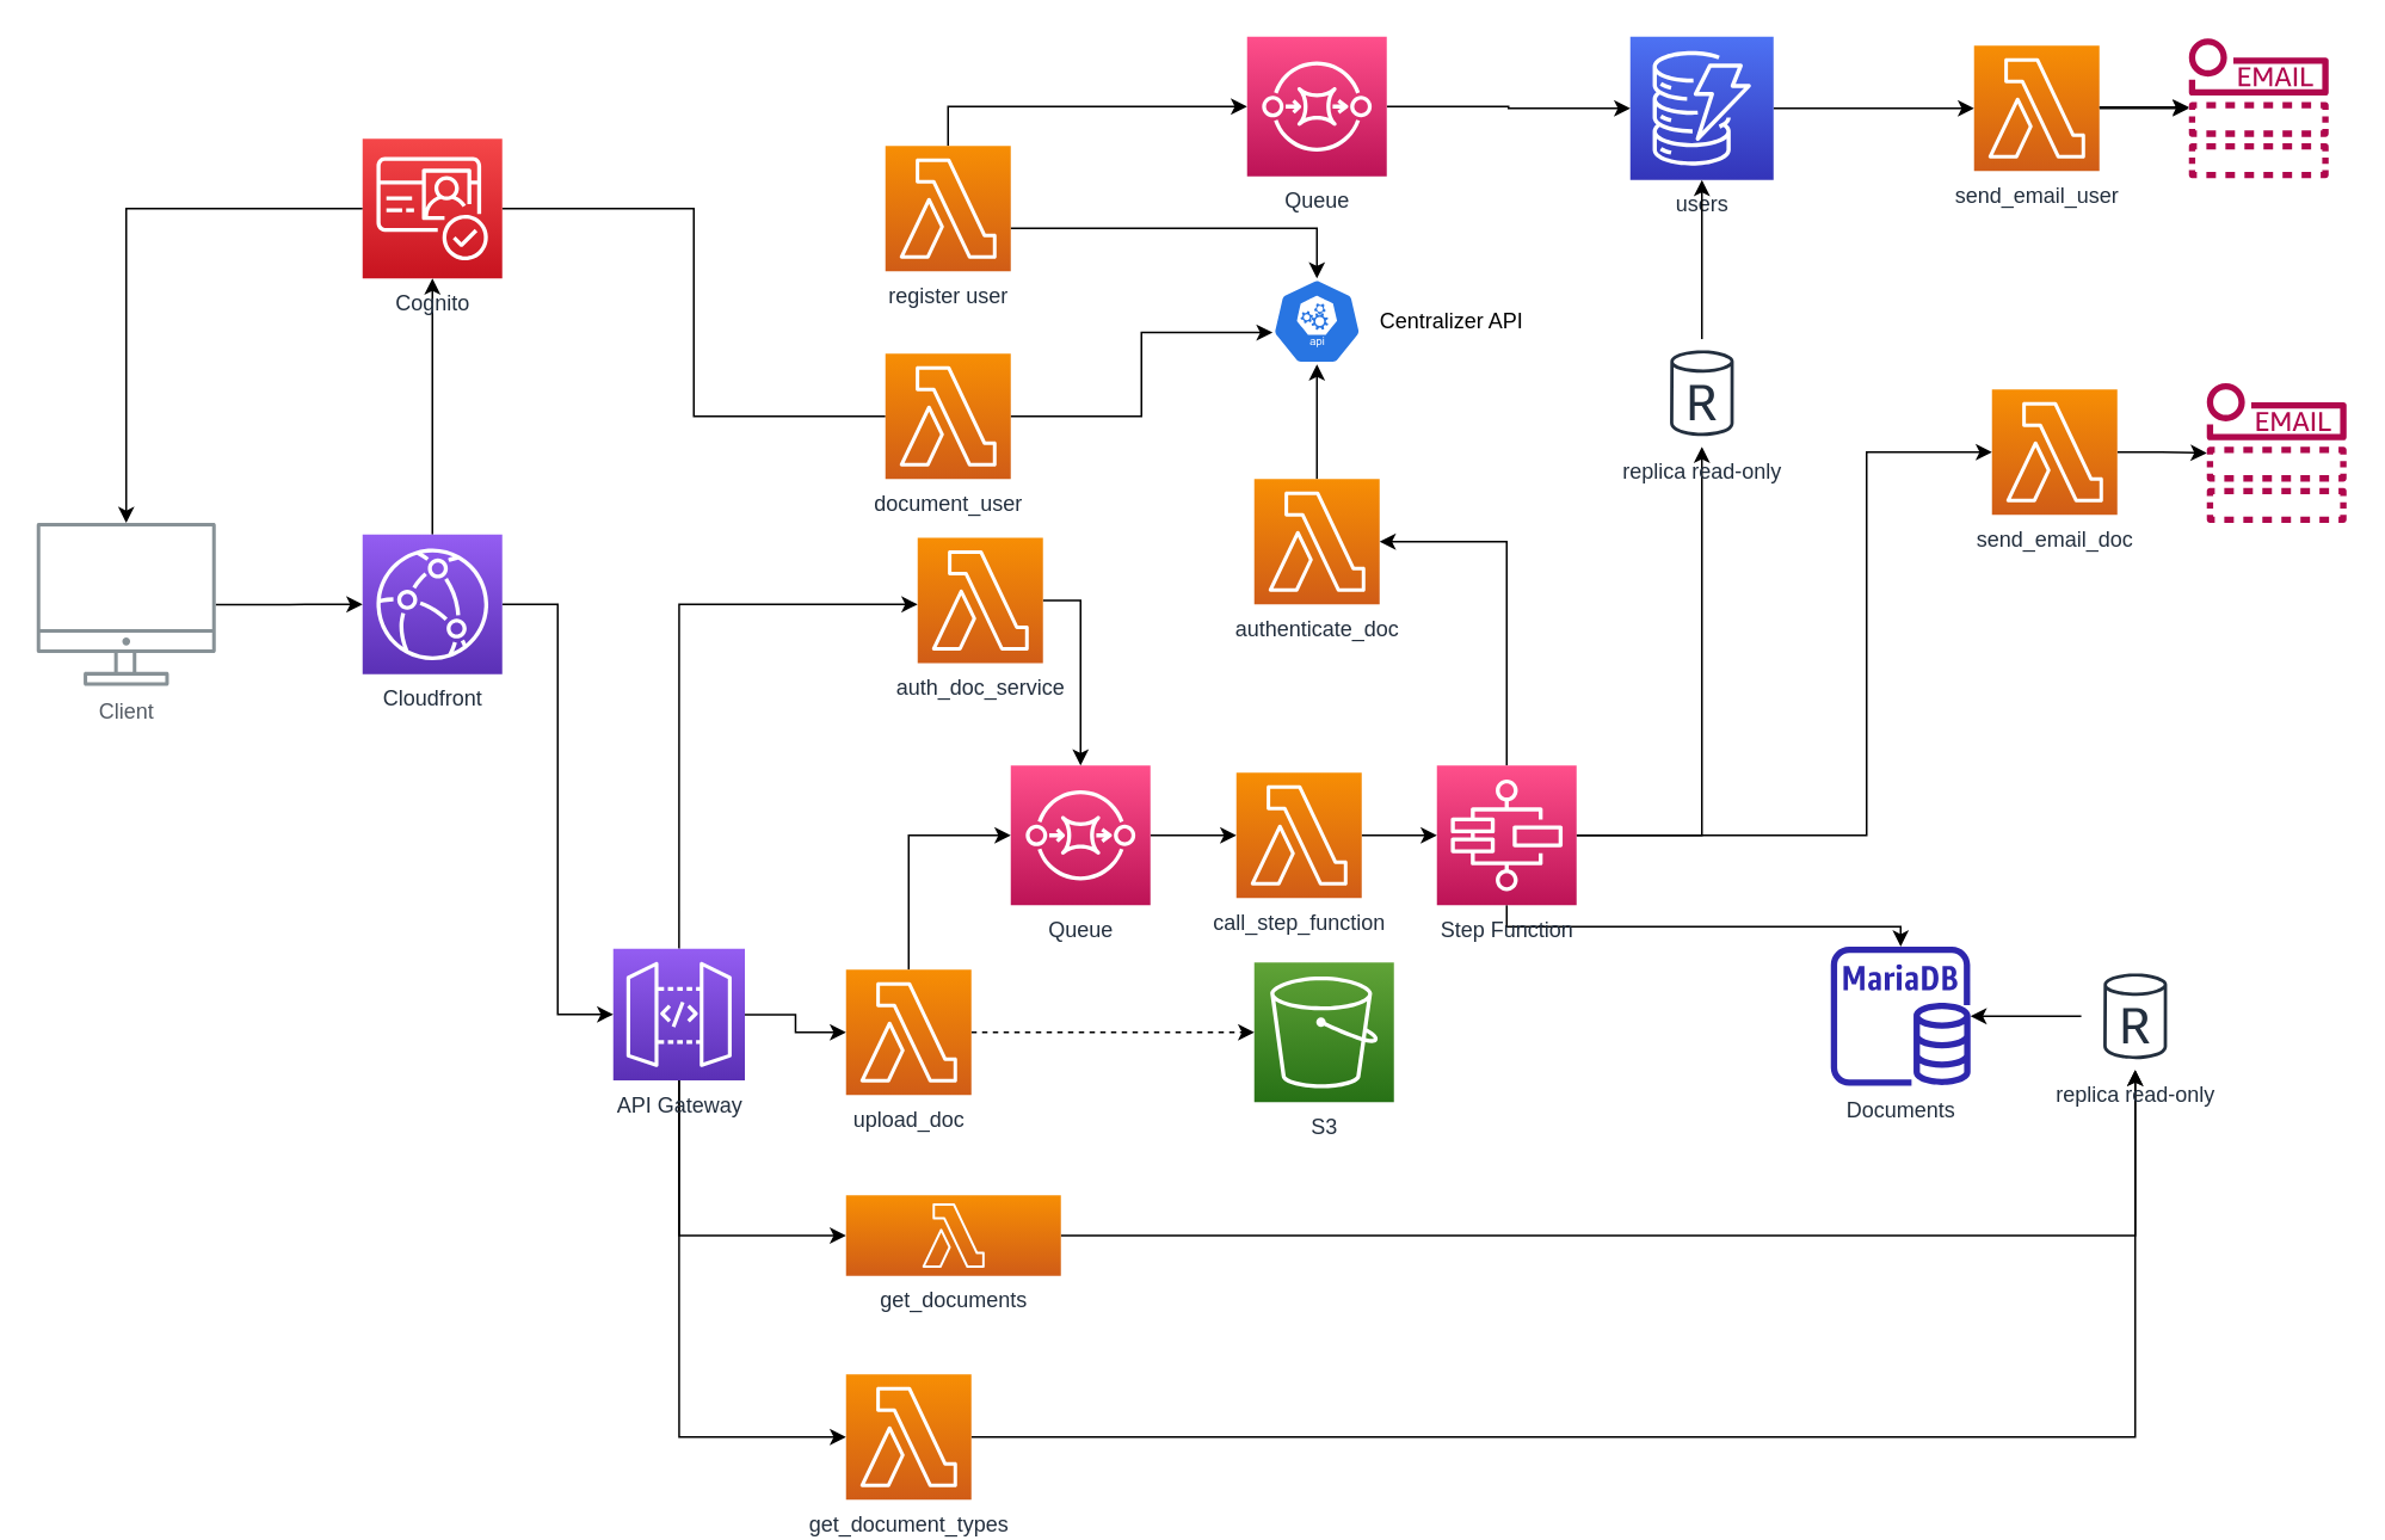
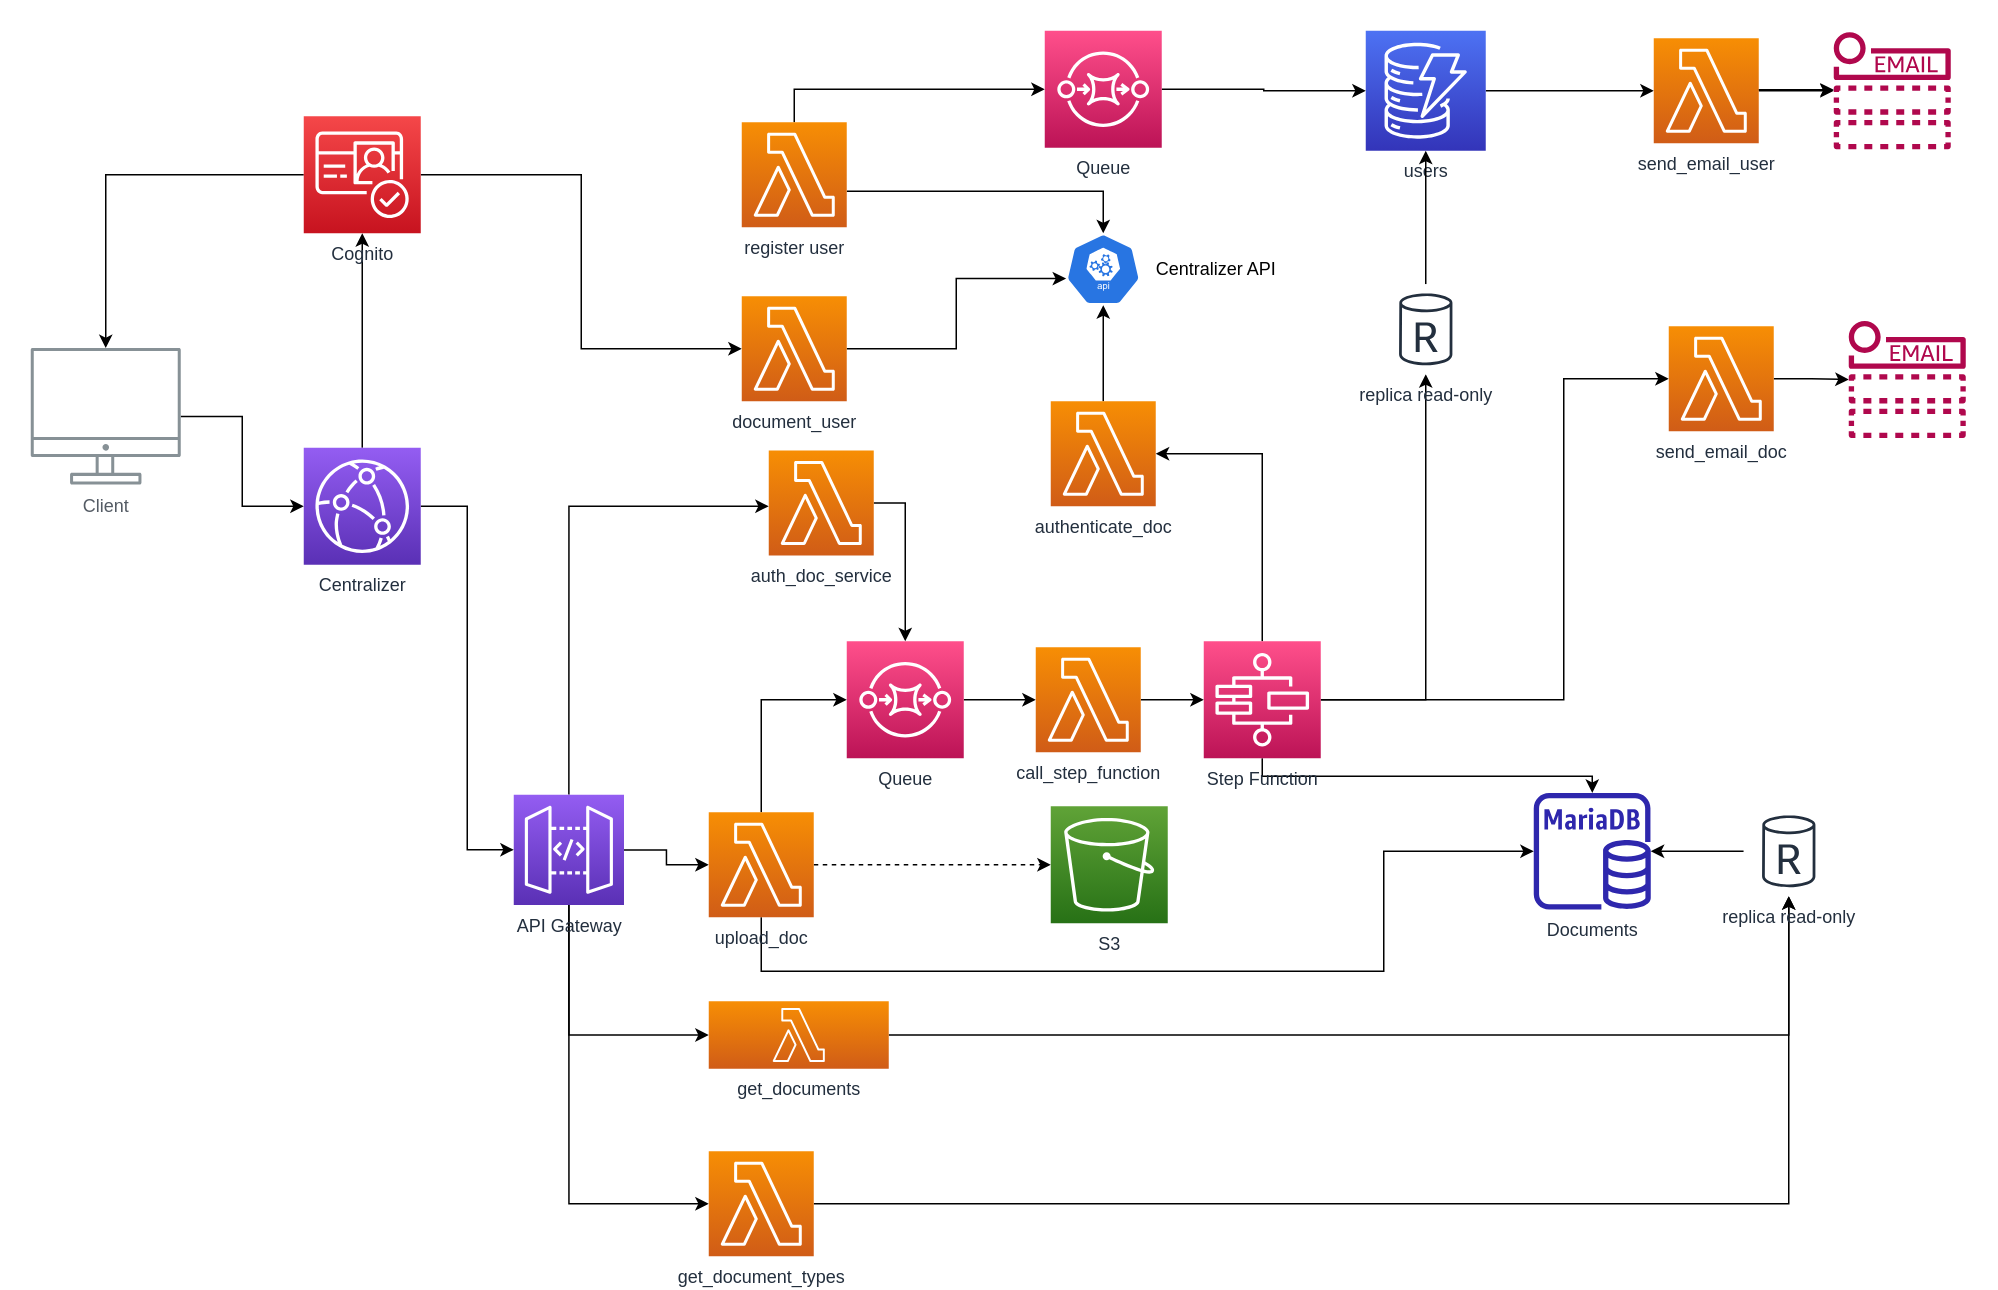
- <mxCell id="14" style="edgeStyle=orthogonalEdgeStyle;rounded=0;orthogonalLoop=1;jettySize=auto;html=1;entryX=0;entryY=0.5;entryDx=0;entryDy=0;entryPerimeter=0;endArrow=none;" edge="1" parent="1" source="15" target="18"><mxGeometry relative="1" as="geometry" /></mxCell>
+ <mxCell id="14" style="edgeStyle=orthogonalEdgeStyle;rounded=0;orthogonalLoop=1;jettySize=auto;html=1;entryX=0;entryY=0.5;entryDx=0;entryDy=0;entryPerimeter=0;" edge="1" parent="1" source="15" target="18"><mxGeometry relative="1" as="geometry" /></mxCell>
- <mxCell id="20" value="Client" style="sketch=0;outlineConnect=0;gradientColor=none;fontColor=#545B64;strokeColor=none;fillColor=#879196;dashed=0;verticalLabelPosition=bottom;verticalAlign=top;align=center;html=1;fontSize=12;fontStyle=0;aspect=fixed;shape=mxgraph.aws4.illustration_desktop;pointerEvents=1" vertex="1" parent="1"><mxGeometry x="20" y="291.5" width="100" height="91" as="geometry" /></mxCell>
+ <mxCell id="20" value="Client" style="sketch=0;outlineConnect=0;gradientColor=none;fontColor=#545B64;strokeColor=none;fillColor=#879196;dashed=0;verticalLabelPosition=bottom;verticalAlign=top;align=center;html=1;fontSize=12;fontStyle=0;aspect=fixed;shape=mxgraph.aws4.illustration_desktop;pointerEvents=1" vertex="1" parent="1"><mxGeometry x="20" y="231.5" width="100" height="91" as="geometry" /></mxCell>
- <mxCell id="12" value="Cloudfront" style="sketch=0;points=[[0,0,0],[0.25,0,0],[0.5,0,0],[0.75,0,0],[1,0,0],[0,1,0],[0.25,1,0],[0.5,1,0],[0.75,1,0],[1,1,0],[0,0.25,0],[0,0.5,0],[0,0.75,0],[1,0.25,0],[1,0.5,0],[1,0.75,0]];outlineConnect=0;fontColor=#232F3E;gradientColor=#945DF2;gradientDirection=north;fillColor=#5A30B5;strokeColor=#ffffff;dashed=0;verticalLabelPosition=bottom;verticalAlign=top;align=center;html=1;fontSize=12;fontStyle=0;aspect=fixed;shape=mxgraph.aws4.resourceIcon;resIcon=mxgraph.aws4.cloudfront;" vertex="1" parent="1"><mxGeometry x="202" y="298" width="78" height="78" as="geometry" /></mxCell>
+ <mxCell id="12" value="Centralizer" style="sketch=0;points=[[0,0,0],[0.25,0,0],[0.5,0,0],[0.75,0,0],[1,0,0],[0,1,0],[0.25,1,0],[0.5,1,0],[0.75,1,0],[1,1,0],[0,0.25,0],[0,0.5,0],[0,0.75,0],[1,0.25,0],[1,0.5,0],[1,0.75,0]];outlineConnect=0;fontColor=#232F3E;gradientColor=#945DF2;gradientDirection=north;fillColor=#5A30B5;strokeColor=#ffffff;dashed=0;verticalLabelPosition=bottom;verticalAlign=top;align=center;html=1;fontSize=12;fontStyle=0;aspect=fixed;shape=mxgraph.aws4.resourceIcon;resIcon=mxgraph.aws4.cloudfront;" vertex="1" parent="1"><mxGeometry x="202" y="298" width="78" height="78" as="geometry" /></mxCell>
+ <mxCell id="41" style="edgeStyle=orthogonalEdgeStyle;rounded=0;orthogonalLoop=1;jettySize=auto;html=1;exitX=0.5;exitY=1;exitDx=0;exitDy=0;exitPerimeter=0;" edge="1" parent="1" source="42" target="4"><mxGeometry relative="1" as="geometry"><Array as="points"><mxPoint x="507" y="647" /><mxPoint x="922" y="647" /><mxPoint x="922" y="567" /></Array></mxGeometry></mxCell>
